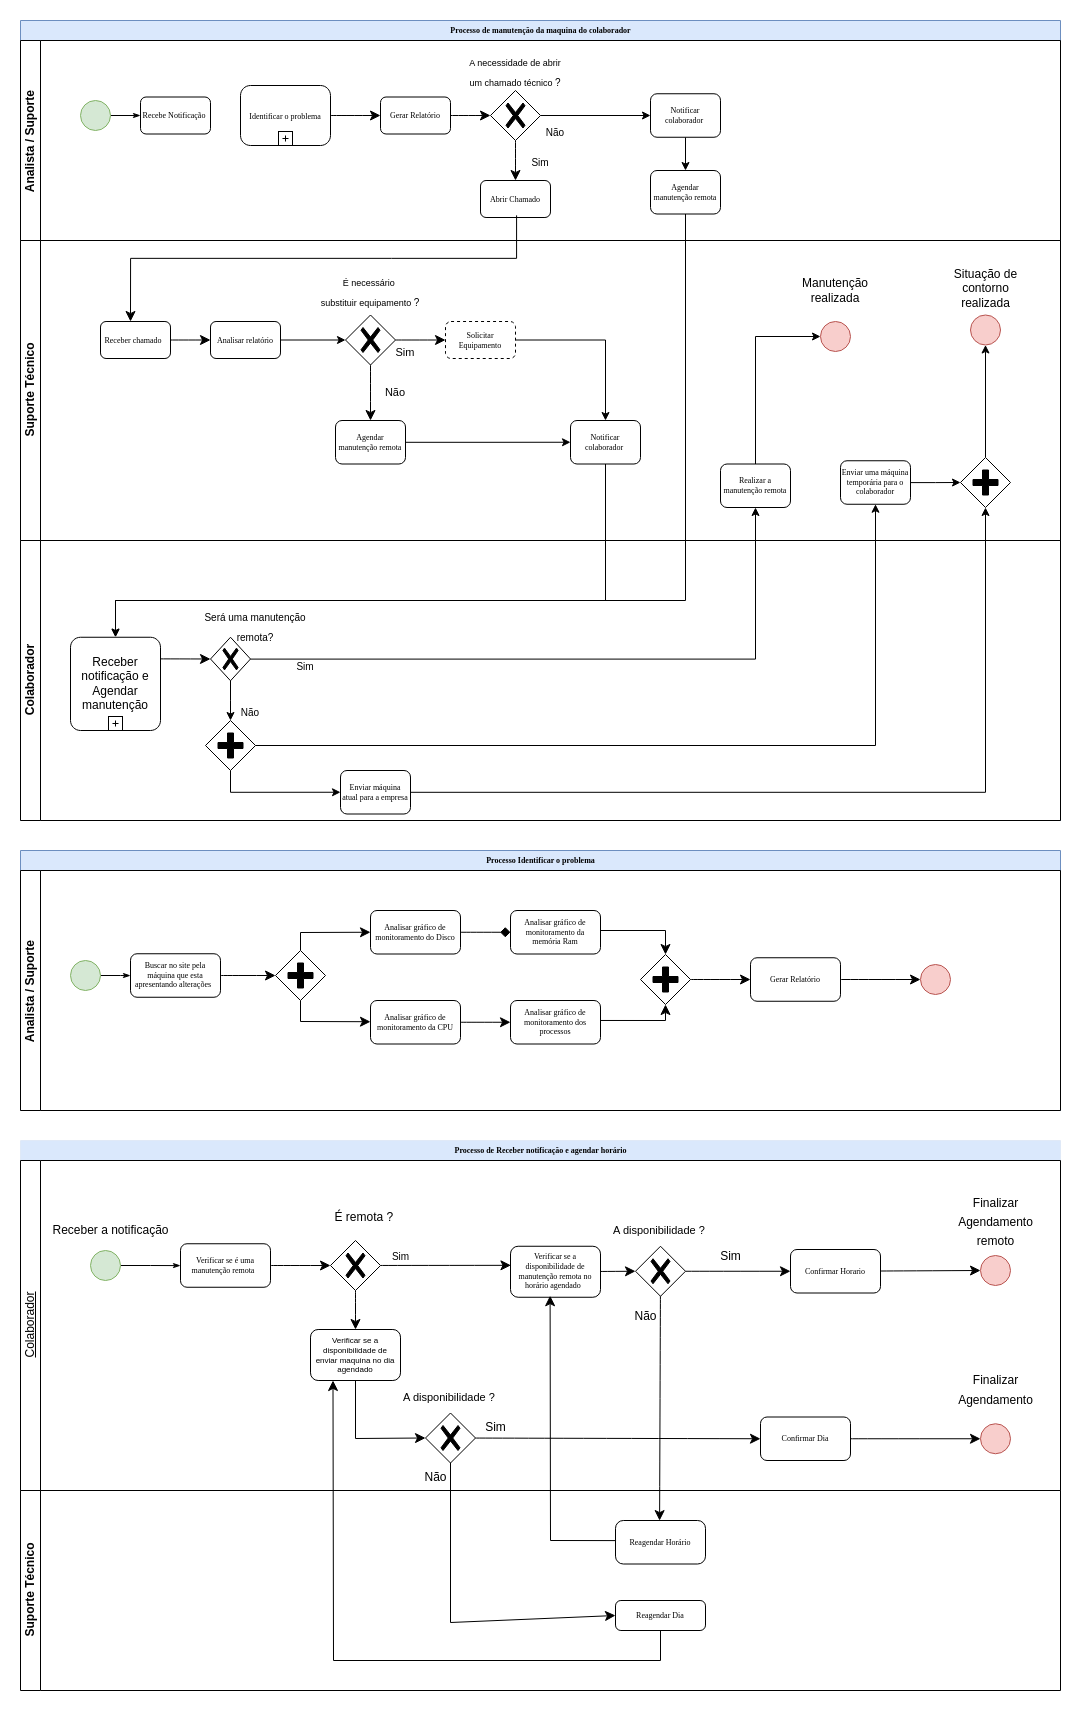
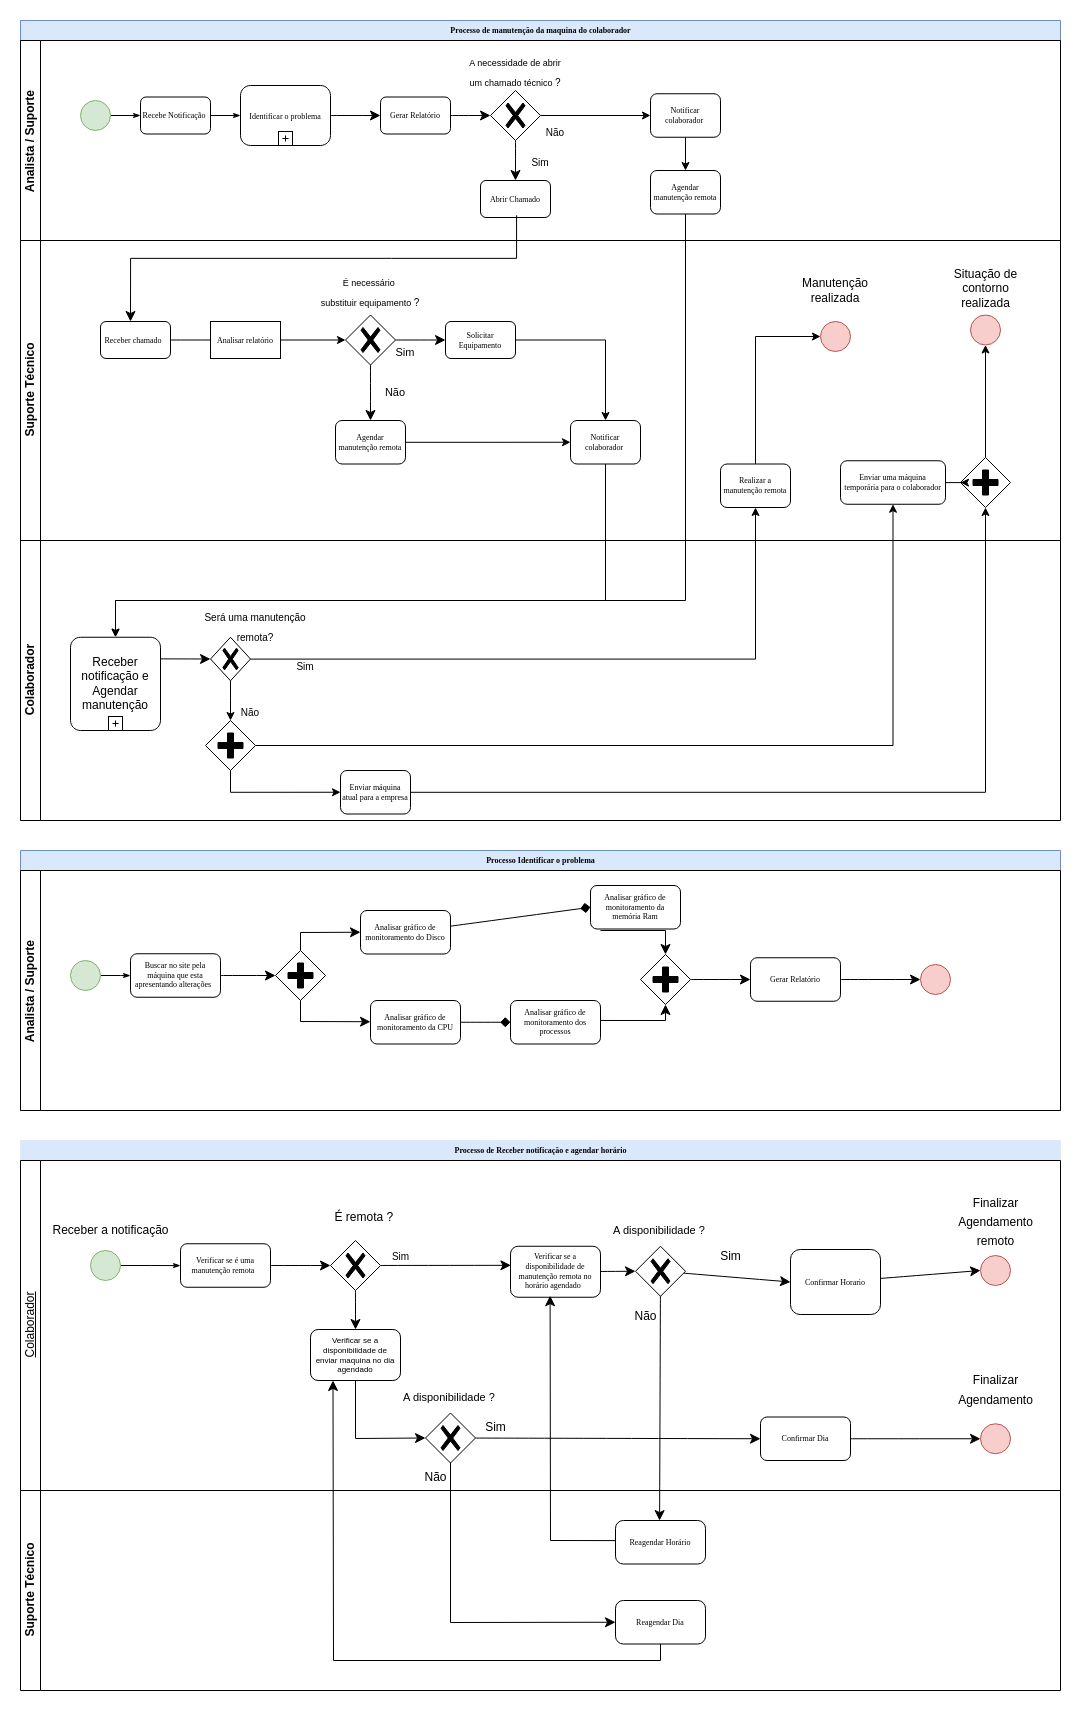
+ <mxCell id="7" style="edgeStyle=orthogonalEdgeStyle;rounded=0;html=1;labelBackgroundColor=none;startArrow=none;startFill=0;startSize=5;endArrow=classicThin;endFill=1;endSize=5;jettySize=auto;orthogonalLoop=1;strokeWidth=1;fontFamily=Verdana;fontSize=8;entryX=0;entryY=0.5;entryDx=0;entryDy=0;entryPerimeter=0;" parent="3" source="6" target="9" edge="1"><mxGeometry relative="1" as="geometry"><mxPoint x="230" y="75.0" as="targetPoint" /></mxGeometry></mxCell>
- <mxCell id="25" style="edgeStyle=none;curved=1;rounded=0;orthogonalLoop=1;jettySize=auto;html=1;entryX=0;entryY=0.5;entryDx=0;entryDy=0;fontSize=12;startSize=8;endSize=8;" parent="24" source="26" target="34" edge="1"><mxGeometry relative="1" as="geometry" /></mxCell>
+ <mxCell id="25" style="edgeStyle=none;curved=1;rounded=0;orthogonalLoop=1;jettySize=auto;html=1;entryX=0;entryY=0.5;entryDx=0;entryDy=0;fontSize=12;startSize=8;endSize=8;endArrow=none;" parent="24" source="26" target="34" edge="1"><mxGeometry relative="1" as="geometry" /></mxCell>
- <mxCell id="34" value="Analisar relatório" style="rounded=1;whiteSpace=wrap;html=1;shadow=0;labelBackgroundColor=none;strokeWidth=1;fontFamily=Verdana;fontSize=8;align=center;" parent="24" vertex="1"><mxGeometry x="190" y="81.0" width="70" height="37" as="geometry" /></mxCell>
+ <mxCell id="34" value="Analisar relatório" style="whiteSpace=wrap;html=1;shadow=0;labelBackgroundColor=none;strokeWidth=1;fontFamily=Verdana;fontSize=8;align=center;rounded=0;" parent="24" vertex="1"><mxGeometry x="190" y="81.0" width="70" height="37" as="geometry" /></mxCell>
- <mxCell id="36" value="Solicitar Equipamento" style="rounded=1;whiteSpace=wrap;html=1;shadow=0;labelBackgroundColor=none;strokeWidth=1;fontFamily=Verdana;fontSize=8;align=center;dashed=1;" parent="24" vertex="1"><mxGeometry x="425" y="81.0" width="70" height="37" as="geometry" /></mxCell>
+ <mxCell id="36" value="Solicitar Equipamento" style="rounded=1;whiteSpace=wrap;html=1;shadow=0;labelBackgroundColor=none;strokeWidth=1;fontFamily=Verdana;fontSize=8;align=center;" parent="24" vertex="1"><mxGeometry x="425" y="81.0" width="70" height="37" as="geometry" /></mxCell>
- <mxCell id="41" value="Enviar uma máquina temporária para o colaborador" style="rounded=1;whiteSpace=wrap;html=1;shadow=0;labelBackgroundColor=none;strokeWidth=1;fontFamily=Verdana;fontSize=8;align=center;" parent="24" vertex="1"><mxGeometry x="820" y="220.25" width="70" height="43.5" as="geometry" /></mxCell>
+ <mxCell id="41" value="Enviar uma máquina temporária para o colaborador" style="rounded=1;whiteSpace=wrap;html=1;shadow=0;labelBackgroundColor=none;strokeWidth=1;fontFamily=Verdana;fontSize=8;align=center;" parent="24" vertex="1"><mxGeometry x="820" y="220.25" width="105" height="43.5" as="geometry" /></mxCell>
- <mxCell id="72" value="Analisar gráfico de monitoramento do Disco" style="rounded=1;whiteSpace=wrap;html=1;shadow=0;labelBackgroundColor=none;strokeWidth=1;fontFamily=Verdana;fontSize=8;align=center;" parent="67" vertex="1"><mxGeometry x="350" y="40" width="90" height="43.5" as="geometry" /></mxCell>
+ <mxCell id="72" value="Analisar gráfico de monitoramento do Disco" style="rounded=1;whiteSpace=wrap;html=1;shadow=0;labelBackgroundColor=none;strokeWidth=1;fontFamily=Verdana;fontSize=8;align=center;" parent="67" vertex="1"><mxGeometry x="340" y="40" width="90" height="43.5" as="geometry" /></mxCell>
- <mxCell id="73" value="Analisar gráfico de monitoramento da memória Ram" style="rounded=1;whiteSpace=wrap;html=1;shadow=0;labelBackgroundColor=none;strokeWidth=1;fontFamily=Verdana;fontSize=8;align=center;" parent="67" vertex="1"><mxGeometry x="490" y="40" width="90" height="43.5" as="geometry" /></mxCell>
+ <mxCell id="73" value="Analisar gráfico de monitoramento da memória Ram" style="rounded=1;whiteSpace=wrap;html=1;shadow=0;labelBackgroundColor=none;strokeWidth=1;fontFamily=Verdana;fontSize=8;align=center;" parent="67" vertex="1"><mxGeometry x="570" y="15" width="90" height="43.5" as="geometry" /></mxCell>
- <mxCell id="78" value="" style="edgeStyle=none;curved=1;rounded=0;orthogonalLoop=1;jettySize=auto;html=1;fontSize=12;startSize=8;endSize=8;entryX=0;entryY=0.5;entryDx=0;entryDy=0;" parent="67" source="79" target="80" edge="1"><mxGeometry relative="1" as="geometry"><mxPoint x="500.0" y="165" as="targetPoint" /></mxGeometry></mxCell>
+ <mxCell id="78" value="" style="edgeStyle=none;curved=1;rounded=0;orthogonalLoop=1;jettySize=auto;html=1;fontSize=12;startSize=8;endSize=8;entryX=0;entryY=0.5;entryDx=0;entryDy=0;endArrow=diamond;" parent="67" source="79" target="80" edge="1"><mxGeometry relative="1" as="geometry"><mxPoint x="500.0" y="165" as="targetPoint" /></mxGeometry></mxCell>
- <mxCell id="105" value="Confirmar Horario" style="rounded=1;whiteSpace=wrap;html=1;shadow=0;labelBackgroundColor=none;strokeWidth=1;fontFamily=Verdana;fontSize=8;align=center;" parent="89" vertex="1"><mxGeometry x="770" y="89" width="90" height="43.5" as="geometry" /></mxCell>
+ <mxCell id="105" value="Confirmar Horario" style="rounded=1;whiteSpace=wrap;html=1;shadow=0;labelBackgroundColor=none;strokeWidth=1;fontFamily=Verdana;fontSize=8;align=center;" parent="89" vertex="1"><mxGeometry x="770" y="89" width="90" height="65" as="geometry" /></mxCell>
- <mxCell id="124" value="Reagendar Dia" style="rounded=1;whiteSpace=wrap;html=1;shadow=0;labelBackgroundColor=none;strokeWidth=1;fontFamily=Verdana;fontSize=8;align=center;arcSize=18;" parent="122" vertex="1"><mxGeometry x="595" y="110" width="90" height="30" as="geometry" /></mxCell>
+ <mxCell id="124" value="Reagendar Dia" style="rounded=1;whiteSpace=wrap;html=1;shadow=0;labelBackgroundColor=none;strokeWidth=1;fontFamily=Verdana;fontSize=8;align=center;arcSize=18;" parent="122" vertex="1"><mxGeometry x="595" y="110" width="90" height="43.5" as="geometry" /></mxCell>
